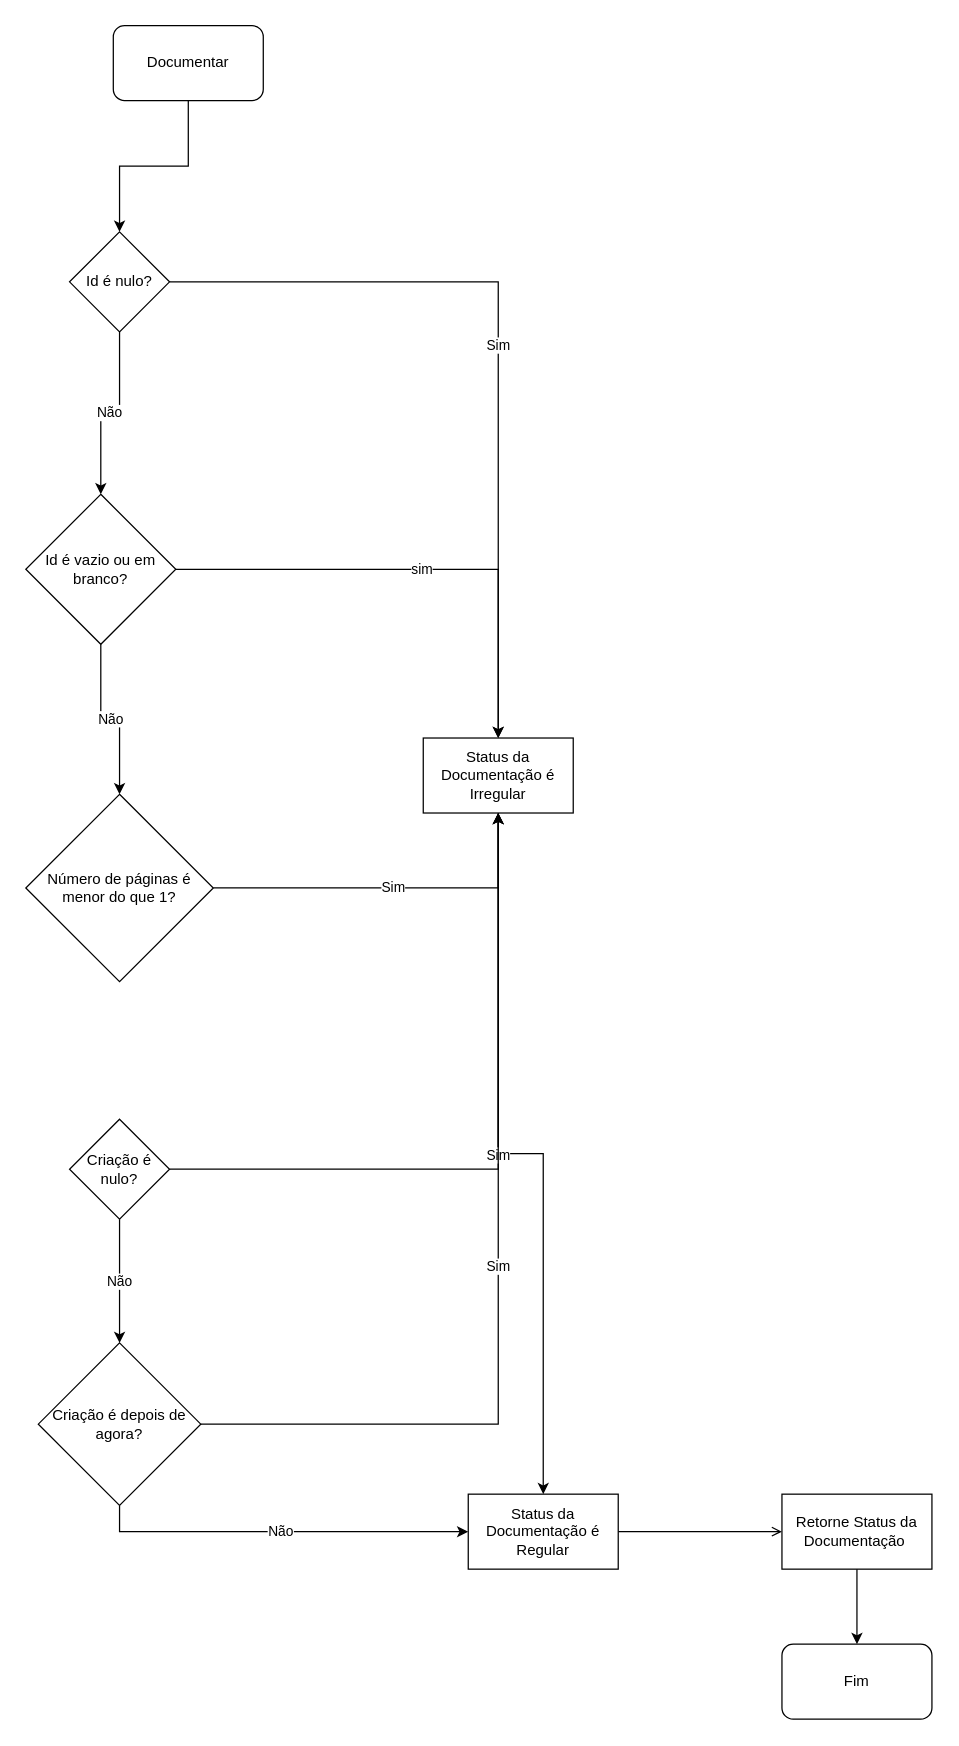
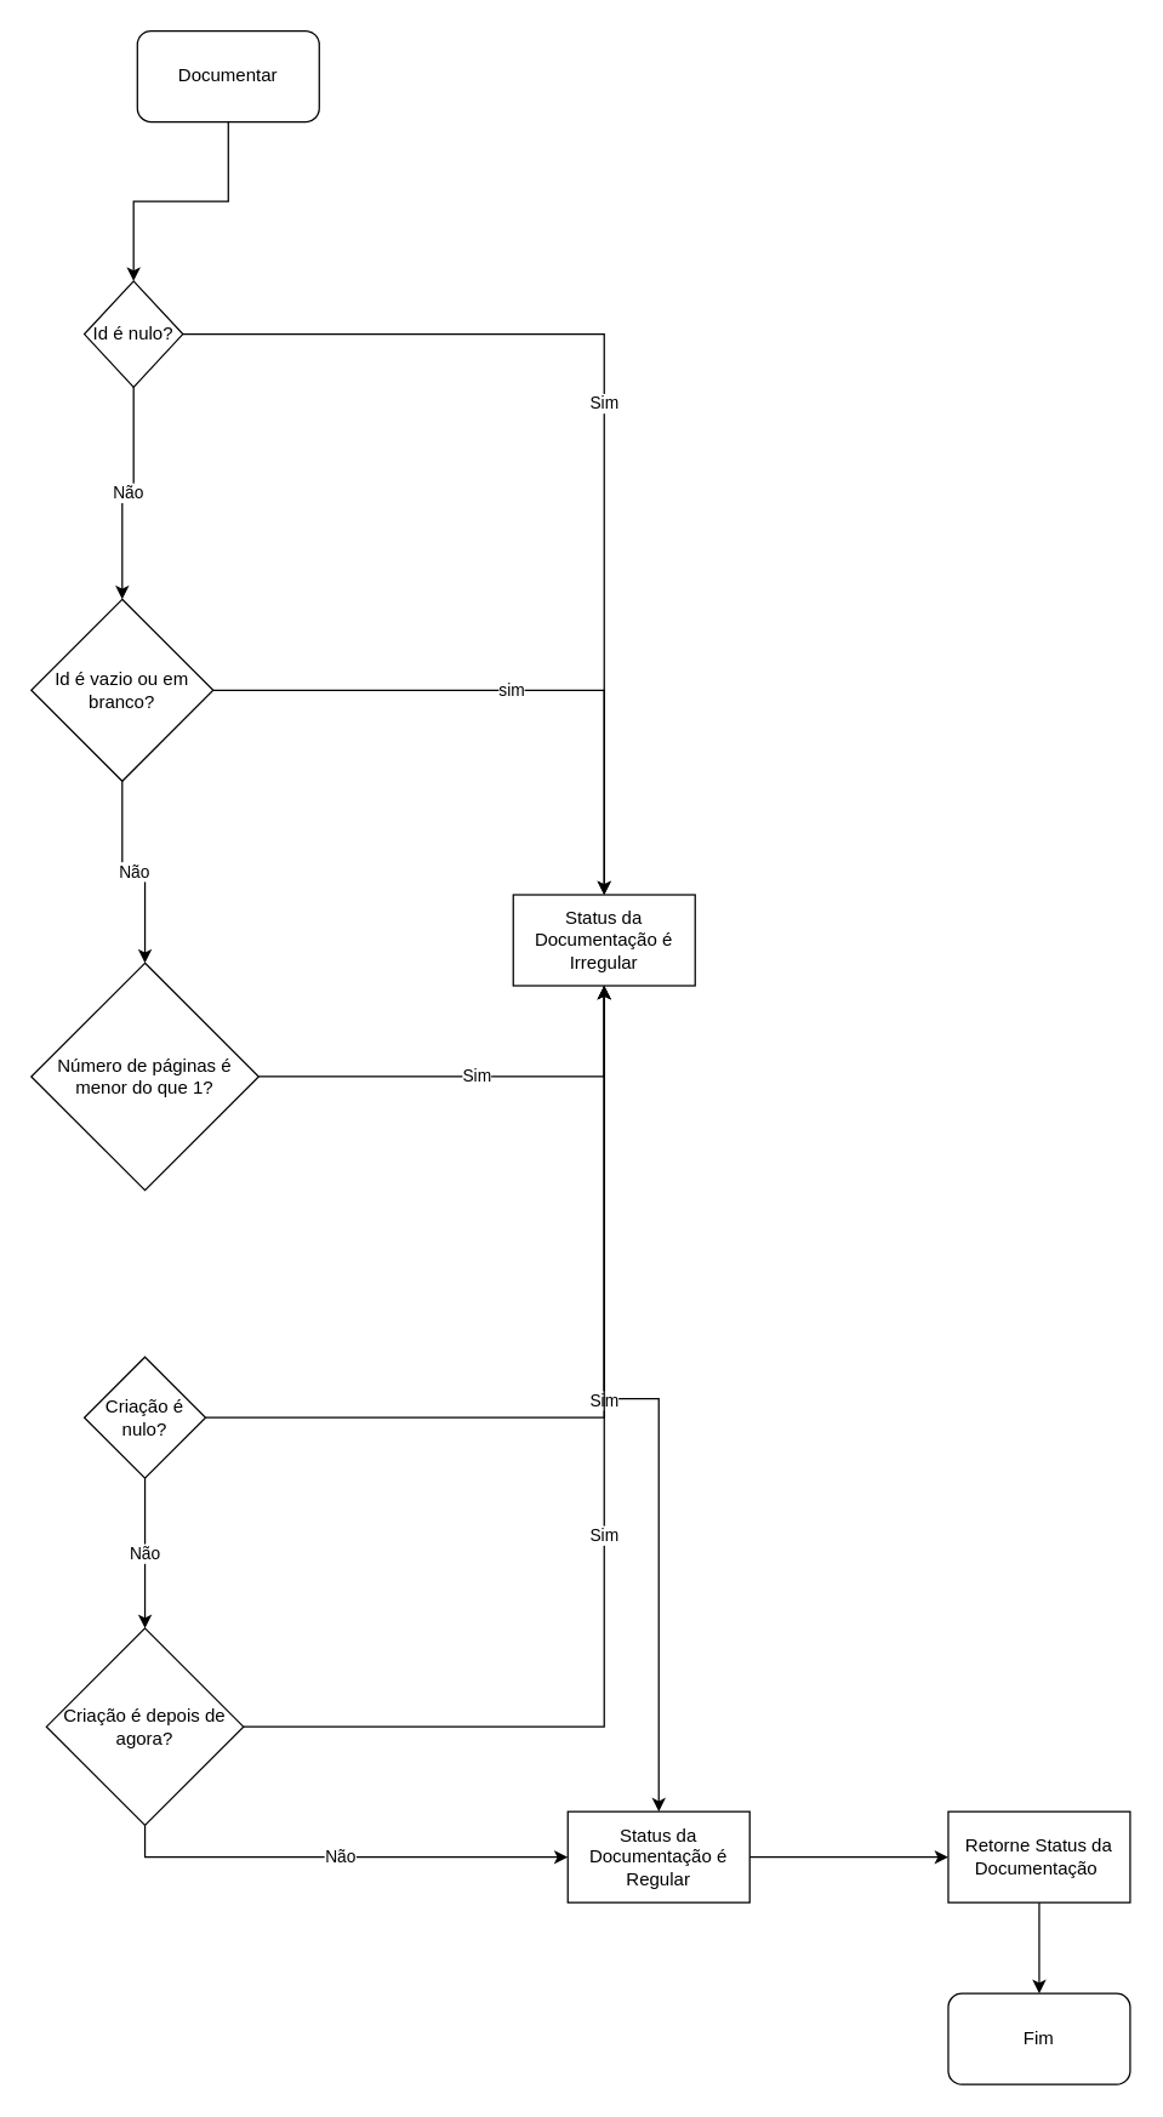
- <mxCell id="13" value="Id é nulo?" style="rhombus;whiteSpace=wrap;html=1;" parent="1" vertex="1"><mxGeometry x="55" y="185" width="80" height="80" as="geometry" /></mxCell>
+ <mxCell id="13" value="Id é nulo?" style="rhombus;whiteSpace=wrap;html=1;" parent="1" vertex="1"><mxGeometry x="55" y="185" width="65" height="70" as="geometry" /></mxCell>
- <mxCell id="6" style="edgeStyle=orthogonalEdgeStyle;rounded=0;orthogonalLoop=1;jettySize=auto;html=1;entryX=0;entryY=0.5;entryDx=0;entryDy=0;endArrow=open;" parent="1" source="7" target="9" edge="1"><mxGeometry relative="1" as="geometry" /></mxCell>
+ <mxCell id="6" style="edgeStyle=orthogonalEdgeStyle;rounded=0;orthogonalLoop=1;jettySize=auto;html=1;entryX=0;entryY=0.5;entryDx=0;entryDy=0;" parent="1" source="7" target="9" edge="1"><mxGeometry relative="1" as="geometry" /></mxCell>
